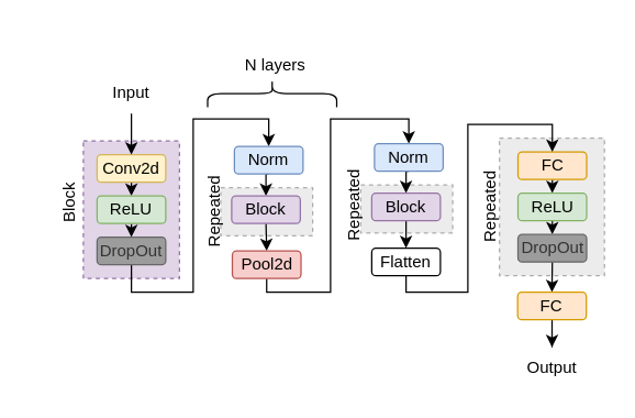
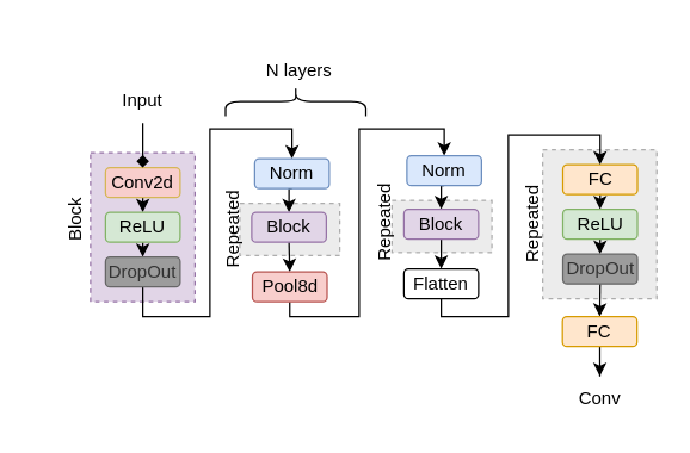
- <mxCell id="13" style="edgeStyle=orthogonalEdgeStyle;rounded=0;orthogonalLoop=1;jettySize=auto;html=1;exitX=0.5;exitY=1;exitDx=0;exitDy=0;entryX=0.5;entryY=0;entryDx=0;entryDy=0;" edge="1" parent="1" source="14" target="6"><mxGeometry relative="1" as="geometry" /></mxCell>
+ <mxCell id="13" style="edgeStyle=orthogonalEdgeStyle;rounded=0;orthogonalLoop=1;jettySize=auto;html=1;exitX=0.5;exitY=1;exitDx=0;exitDy=0;entryX=0.5;entryY=0;entryDx=0;entryDy=0;endArrow=diamond;" edge="1" parent="1" source="14" target="6"><mxGeometry relative="1" as="geometry" /></mxCell>
- <mxCell id="6" value="Conv2d" style="rounded=1;whiteSpace=wrap;html=1;fillColor=#fff2cc;strokeColor=#d6b656;" vertex="1" parent="1"><mxGeometry x="70" y="112" width="50" height="20" as="geometry" /></mxCell>
+ <mxCell id="6" value="Conv2d" style="rounded=1;whiteSpace=wrap;html=1;fillColor=#f8cecc;strokeColor=#d6b656;" vertex="1" parent="1"><mxGeometry x="70" y="112" width="50" height="20" as="geometry" /></mxCell>
- <mxCell id="20" value="Pool2d" style="rounded=1;whiteSpace=wrap;html=1;fillColor=#f8cecc;strokeColor=#b85450;" vertex="1" parent="1"><mxGeometry x="168.5" y="182" width="50" height="20" as="geometry" /></mxCell>
+ <mxCell id="20" value="Pool8d" style="rounded=1;whiteSpace=wrap;html=1;fillColor=#f8cecc;strokeColor=#b85450;" vertex="1" parent="1"><mxGeometry x="168.5" y="182" width="50" height="20" as="geometry" /></mxCell>
- <mxCell id="36" value="Output" style="text;html=1;align=center;verticalAlign=middle;resizable=0;points=[];autosize=1;strokeColor=none;fillColor=none;" vertex="1" parent="1"><mxGeometry x="371.25" y="252" width="60" height="30" as="geometry" /></mxCell>
+ <mxCell id="36" value="Conv" style="text;html=1;align=center;verticalAlign=middle;resizable=0;points=[];autosize=1;strokeColor=none;fillColor=none;" vertex="1" parent="1"><mxGeometry x="371.25" y="252" width="60" height="30" as="geometry" /></mxCell>
